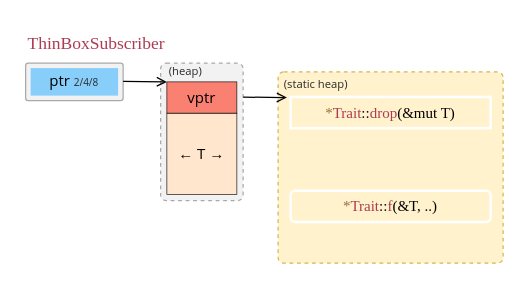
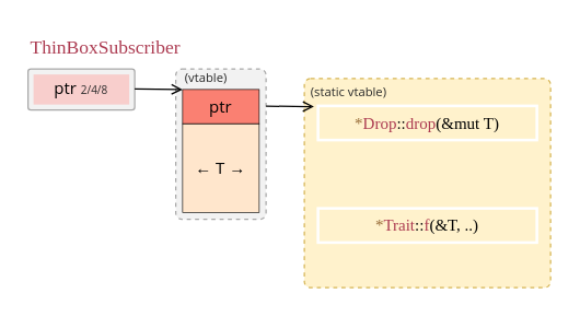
- <mxCell id="13" value="(heap)" style="text;whiteSpace=wrap;html=1;fontFamily=Open Sans;fontSource=https%3A%2F%2Ffonts.googleapis.com%2Fcss%3Ffamily%3DOpen%2BSans;fontColor=#292929;fontSize=9;align=left;labelPosition=center;verticalLabelPosition=middle;verticalAlign=middle;" parent="1" vertex="1"><mxGeometry x="133" y="47" width="70" height="20" as="geometry" /></mxCell>
+ <mxCell id="13" value="(vtable)" style="text;whiteSpace=wrap;html=1;fontFamily=Open Sans;fontSource=https%3A%2F%2Ffonts.googleapis.com%2Fcss%3Ffamily%3DOpen%2BSans;fontColor=#292929;fontSize=9;align=left;labelPosition=center;verticalLabelPosition=middle;verticalAlign=middle;" parent="1" vertex="1"><mxGeometry x="133" y="47" width="70" height="20" as="geometry" /></mxCell>
- <mxCell id="4" value="ptr &lt;font style=&quot;font-size: 8px; color: rgb(41, 41, 41);&quot;&gt;2/4/8&lt;/font&gt;" style="rounded=0;whiteSpace=wrap;html=1;strokeColor=none;fillColor=#87CEFA;fontFamily=Open Sans;fontSource=https%3A%2F%2Ffonts.googleapis.com%2Fcss%3Ffamily%3DOpen%2BSans;" parent="1" vertex="1"><mxGeometry x="24" y="54" width="70" height="22" as="geometry" /></mxCell>
+ <mxCell id="4" value="ptr &lt;font style=&quot;font-size: 8px; color: rgb(41, 41, 41);&quot;&gt;2/4/8&lt;/font&gt;" style="rounded=0;whiteSpace=wrap;html=1;strokeColor=none;fillColor=#f8cecc;fontFamily=Open Sans;fontSource=https%3A%2F%2Ffonts.googleapis.com%2Fcss%3Ffamily%3DOpen%2BSans;" parent="1" vertex="1"><mxGeometry x="24" y="54" width="70" height="22" as="geometry" /></mxCell>
- <mxCell id="8" value="(static heap)" style="text;whiteSpace=wrap;html=1;fontFamily=Open Sans;fontSource=https%3A%2F%2Ffonts.googleapis.com%2Fcss%3Ffamily%3DOpen%2BSans;fontColor=#292929;fontSize=9;align=left;labelPosition=center;verticalLabelPosition=middle;verticalAlign=middle;" parent="1" vertex="1"><mxGeometry x="225" y="57" width="70" height="20" as="geometry" /></mxCell>
+ <mxCell id="8" value="(static vtable)" style="text;whiteSpace=wrap;html=1;fontFamily=Open Sans;fontSource=https%3A%2F%2Ffonts.googleapis.com%2Fcss%3Ffamily%3DOpen%2BSans;fontColor=#292929;fontSize=9;align=left;labelPosition=center;verticalLabelPosition=middle;verticalAlign=middle;" parent="1" vertex="1"><mxGeometry x="225" y="57" width="70" height="20" as="geometry" /></mxCell>
- <mxCell id="11" value="vptr" style="rounded=0;whiteSpace=wrap;html=1;strokeColor=default;fillColor=#FA8072;fontFamily=Open Sans;fontSource=https%3A%2F%2Ffonts.googleapis.com%2Fcss%3Ffamily%3DOpen%2BSans;strokeWidth=0.5;" parent="1" vertex="1"><mxGeometry x="133" y="65" width="56" height="25" as="geometry" /></mxCell>
+ <mxCell id="11" value="ptr" style="rounded=0;whiteSpace=wrap;html=1;strokeColor=default;fillColor=#FA8072;fontFamily=Open Sans;fontSource=https%3A%2F%2Ffonts.googleapis.com%2Fcss%3Ffamily%3DOpen%2BSans;strokeWidth=0.5;" parent="1" vertex="1"><mxGeometry x="133" y="65" width="56" height="25" as="geometry" /></mxCell>
- <mxCell id="9" value="&lt;font style=&quot;color: rgb(154, 110, 58);&quot;&gt;*&lt;/font&gt;&lt;font style=&quot;color: rgb(172, 59, 81);&quot;&gt;Trait&lt;/font&gt;::&lt;font style=&quot;color: rgb(172, 59, 81);&quot;&gt;drop&lt;/font&gt;(&amp;amp;mut T)" style="rounded=0;whiteSpace=wrap;html=1;strokeColor=#FFFFFF;fillColor=none;strokeWidth=2;fontFamily=Fira Code;fontSource=https%3A%2F%2Ffonts.googleapis.com%2Fcss%3Ffamily%3DFira%2BCode;" parent="1" vertex="1"><mxGeometry x="232" y="77" width="160" height="25" as="geometry" /></mxCell>
+ <mxCell id="9" value="&lt;font style=&quot;color: rgb(154, 110, 58);&quot;&gt;*&lt;/font&gt;&lt;font style=&quot;color: rgb(172, 59, 81);&quot;&gt;Drop&lt;/font&gt;::&lt;font style=&quot;color: rgb(172, 59, 81);&quot;&gt;drop&lt;/font&gt;(&amp;amp;mut T)" style="rounded=0;whiteSpace=wrap;html=1;strokeColor=#FFFFFF;fillColor=none;strokeWidth=2;fontFamily=Fira Code;fontSource=https%3A%2F%2Ffonts.googleapis.com%2Fcss%3Ffamily%3DFira%2BCode;" parent="1" vertex="1"><mxGeometry x="232" y="77" width="160" height="25" as="geometry" /></mxCell>
- <mxCell id="10" value="&lt;font style=&quot;color: rgb(154, 110, 58);&quot;&gt;*&lt;/font&gt;&lt;font style=&quot;color: rgb(172, 59, 81);&quot;&gt;Trait&lt;/font&gt;::&lt;font style=&quot;color: rgb(172, 59, 81);&quot;&gt;f&lt;/font&gt;(&amp;amp;T, ..)" style="whiteSpace=wrap;html=1;strokeColor=#FFFFFF;fillColor=none;strokeWidth=2;fontFamily=Fira Code;fontSource=https%3A%2F%2Ffonts.googleapis.com%2Fcss%3Ffamily%3DFira%2BCode;rounded=1;" parent="1" vertex="1"><mxGeometry x="232" y="152" width="160" height="25" as="geometry" /></mxCell>
+ <mxCell id="10" value="&lt;font style=&quot;color: rgb(154, 110, 58);&quot;&gt;*&lt;/font&gt;&lt;font style=&quot;color: rgb(172, 59, 81);&quot;&gt;Trait&lt;/font&gt;::&lt;font style=&quot;color: rgb(172, 59, 81);&quot;&gt;f&lt;/font&gt;(&amp;amp;T, ..)" style="rounded=0;whiteSpace=wrap;html=1;strokeColor=#FFFFFF;fillColor=none;strokeWidth=2;fontFamily=Fira Code;fontSource=https%3A%2F%2Ffonts.googleapis.com%2Fcss%3Ffamily%3DFira%2BCode;" parent="1" vertex="1"><mxGeometry x="232" y="152" width="160" height="25" as="geometry" /></mxCell>
